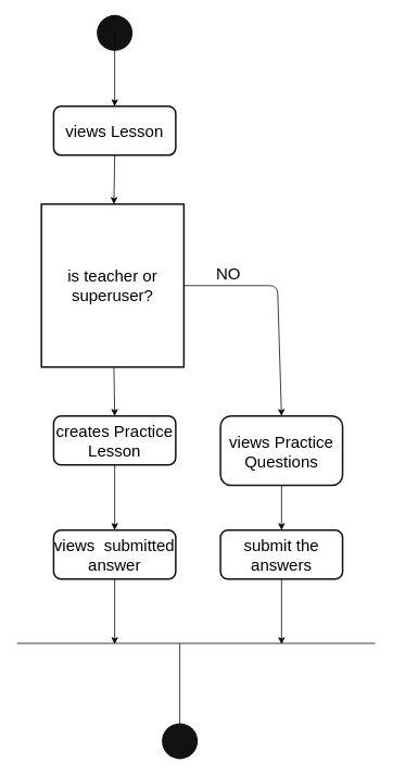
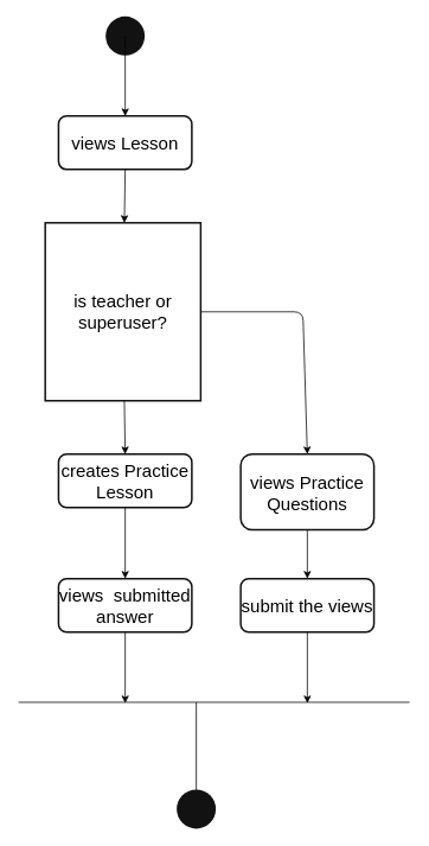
- <mxCell id="14" value="NO" style="text;html=1;strokeColor=none;fillColor=none;align=center;verticalAlign=middle;whiteSpace=wrap;rounded=0;fontSize=20;" parent="1" vertex="1"><mxGeometry x="250" y="320" width="60" height="30" as="geometry" /></mxCell>
- <mxCell id="20" value="&lt;p style=&quot;font-size: 20px&quot;&gt;submit the answers&lt;/p&gt;" style="rounded=1;whiteSpace=wrap;html=1;strokeColor=#121212;strokeWidth=2;" parent="1" vertex="1"><mxGeometry x="270" y="650" width="150" height="60" as="geometry" /></mxCell>
+ <mxCell id="20" value="&lt;p style=&quot;font-size: 20px&quot;&gt;submit the views&lt;/p&gt;" style="rounded=1;whiteSpace=wrap;html=1;strokeColor=#121212;strokeWidth=2;" parent="1" vertex="1"><mxGeometry x="270" y="650" width="150" height="60" as="geometry" /></mxCell>
